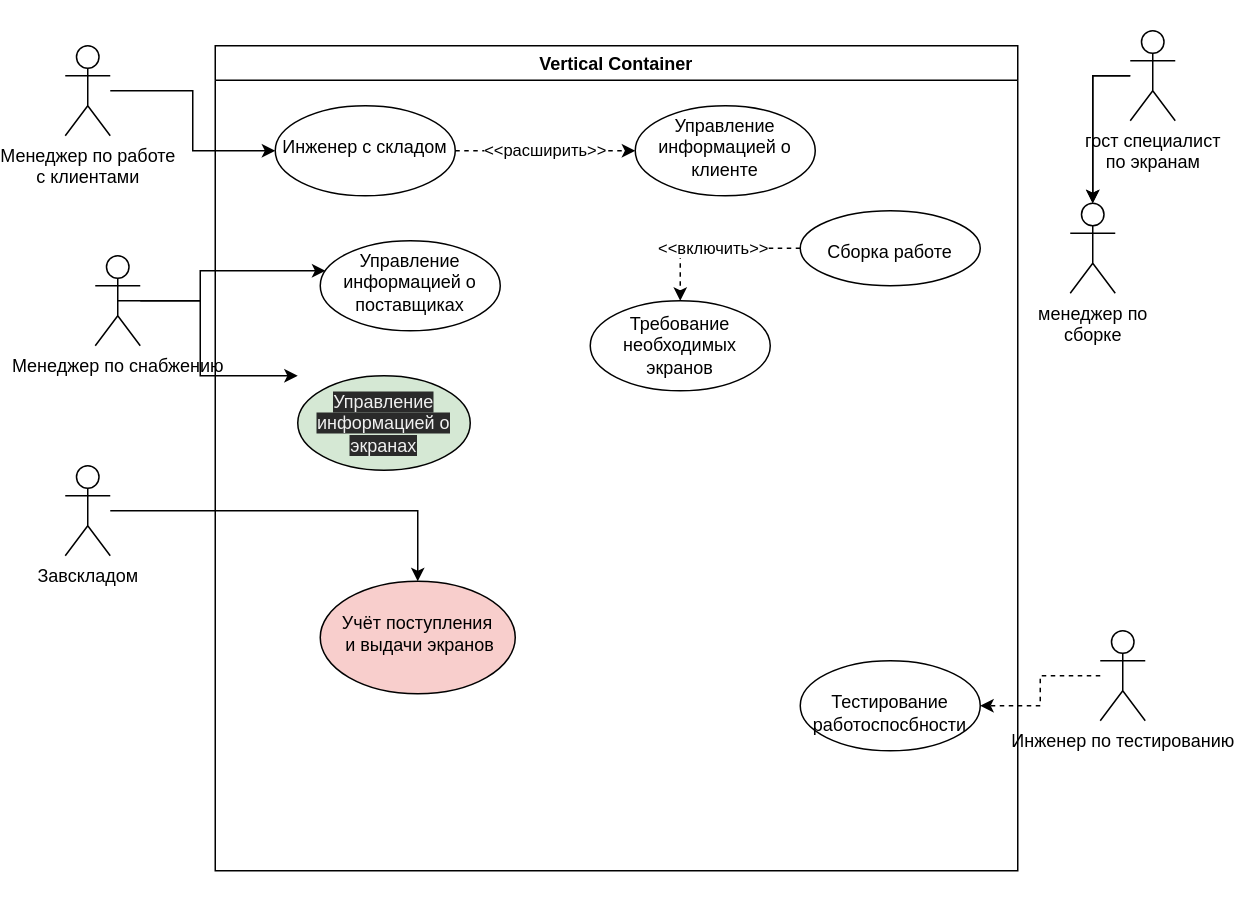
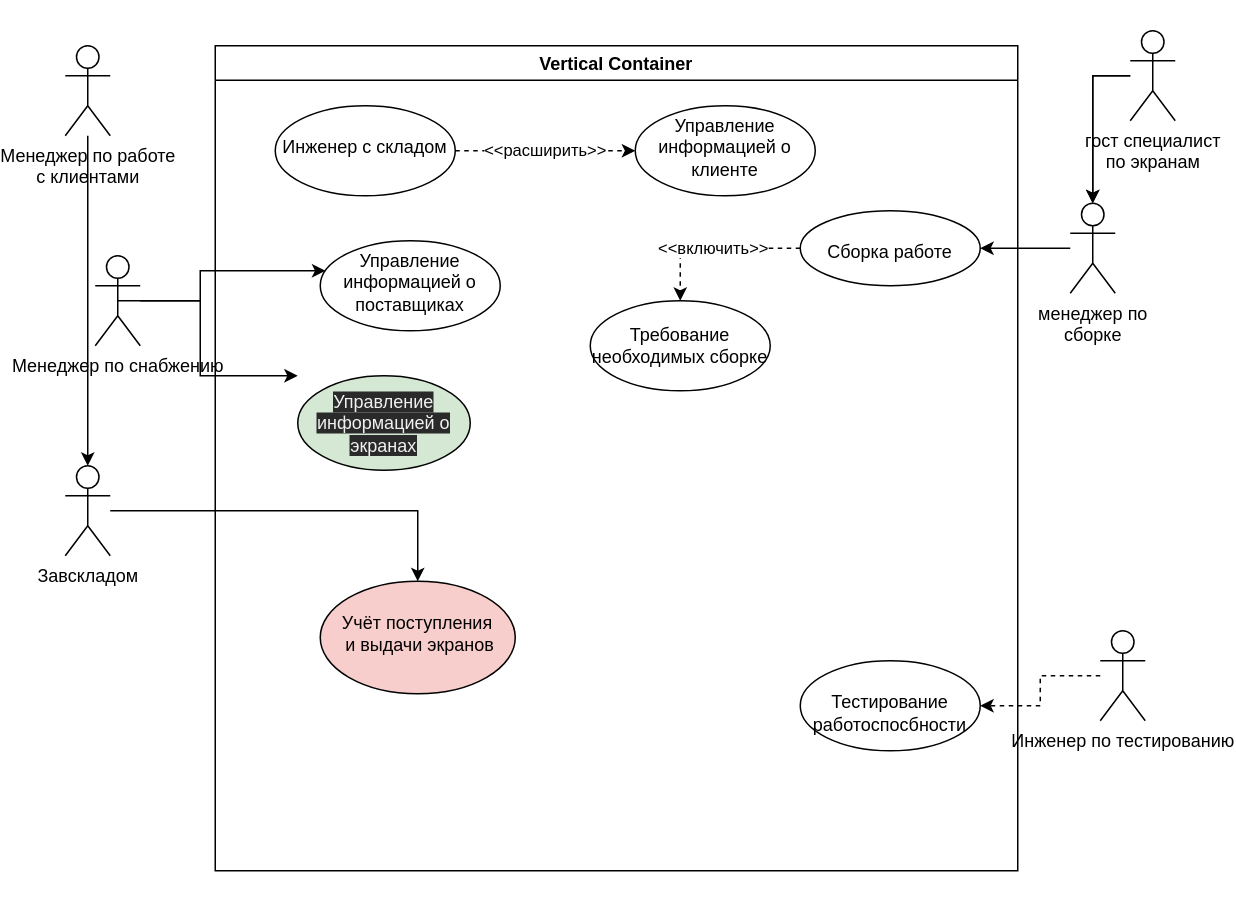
- <mxCell id="25" value="" style="edgeStyle=orthogonalEdgeStyle;rounded=0;orthogonalLoop=1;jettySize=auto;html=1;" parent="1" source="26" target="4" edge="1"><mxGeometry relative="1" as="geometry" /></mxCell>
+ <mxCell id="25" value="" style="edgeStyle=orthogonalEdgeStyle;rounded=0;orthogonalLoop=1;jettySize=auto;html=1;" parent="1" source="26" target="21" edge="1"><mxGeometry relative="1" as="geometry" /></mxCell>
+ <mxCell id="15" value="" style="edgeStyle=orthogonalEdgeStyle;rounded=0;orthogonalLoop=1;jettySize=auto;html=1;" parent="1" source="16" target="9" edge="1"><mxGeometry relative="1" as="geometry" /></mxCell>
- <mxCell id="10" value="Требование необходимых экранов" style="ellipse;whiteSpace=wrap;html=1;" parent="2" vertex="1"><mxGeometry x="250" y="170" width="120" height="60" as="geometry" /></mxCell>
+ <mxCell id="10" value="Требование необходимых сборке" style="ellipse;whiteSpace=wrap;html=1;" parent="2" vertex="1"><mxGeometry x="250" y="170" width="120" height="60" as="geometry" /></mxCell>
